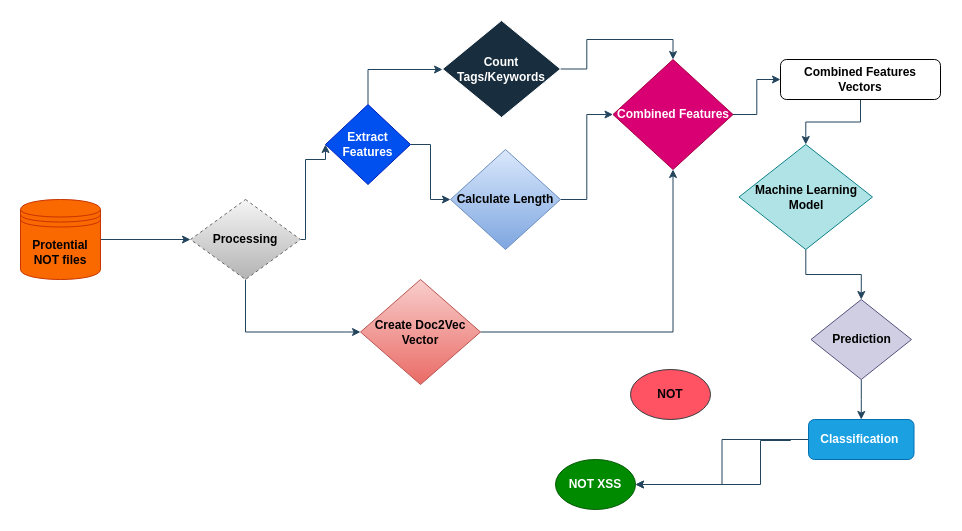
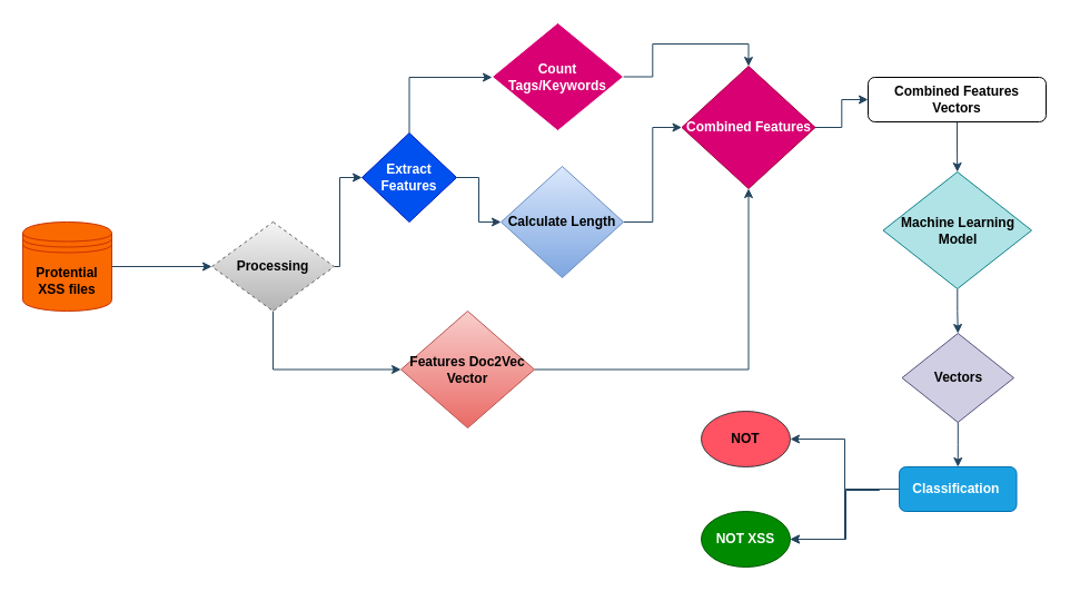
- <mxCell id="9" value="&lt;b&gt;Count Tags/Keywords&lt;/b&gt;" style="rhombus;whiteSpace=wrap;html=1;labelBackgroundColor=none;fillColor=#182E3E;strokeColor=#FFFFFF;fontColor=#FFFFFF;" parent="1" vertex="1"><mxGeometry x="442" y="20" width="118" height="97" as="geometry" /></mxCell>
+ <mxCell id="9" value="&lt;b&gt;Count Tags/Keywords&lt;/b&gt;" style="rhombus;whiteSpace=wrap;html=1;labelBackgroundColor=none;fillColor=#d80073;strokeColor=#FFFFFF;fontColor=#FFFFFF;" parent="1" vertex="1"><mxGeometry x="442" y="20" width="118" height="97" as="geometry" /></mxCell>
- <mxCell id="17" value="&lt;b&gt;Combined Features Vectors&lt;/b&gt;" style="rounded=1;whiteSpace=wrap;html=1;labelBackgroundColor=none;" parent="1" vertex="1"><mxGeometry x="780" y="59" width="160" height="40" as="geometry" /></mxCell>
+ <mxCell id="17" value="&lt;b&gt;Combined Features Vectors&lt;/b&gt;" style="rounded=1;whiteSpace=wrap;html=1;labelBackgroundColor=none;" parent="1" vertex="1"><mxGeometry x="780" y="69" width="160" height="40" as="geometry" /></mxCell>
- <mxCell id="7" value="&lt;b&gt;Extract Features&lt;/b&gt;" style="rhombus;whiteSpace=wrap;html=1;labelBackgroundColor=none;fillColor=#0050ef;strokeColor=#001DBC;fontColor=#ffffff;" parent="1" vertex="1"><mxGeometry x="325" y="104" width="85" height="80" as="geometry" /></mxCell>
+ <mxCell id="7" value="&lt;b&gt;Extract Features&lt;/b&gt;" style="rhombus;whiteSpace=wrap;html=1;labelBackgroundColor=none;fillColor=#0050ef;strokeColor=#001DBC;fontColor=#ffffff;" parent="1" vertex="1"><mxGeometry x="325" y="119" width="85" height="80" as="geometry" /></mxCell>
- <mxCell id="19" value="&lt;b&gt;Machine Learning Model&lt;/b&gt;" style="rhombus;whiteSpace=wrap;html=1;labelBackgroundColor=none;fillColor=#b0e3e6;strokeColor=#0e8088;" parent="1" vertex="1"><mxGeometry x="738.5" y="144" width="133.5" height="105" as="geometry" /></mxCell>
+ <mxCell id="19" value="&lt;b&gt;Machine Learning Model&lt;/b&gt;" style="rhombus;whiteSpace=wrap;html=1;labelBackgroundColor=none;fillColor=#b0e3e6;strokeColor=#0e8088;" parent="1" vertex="1"><mxGeometry x="793.5" y="154" width="133.5" height="105" as="geometry" /></mxCell>
- <mxCell id="29" value="&lt;b&gt;Protential NOT files&lt;/b&gt;" style="shape=datastore;whiteSpace=wrap;html=1;strokeColor=#C73500;fontColor=#000000;fillColor=#fa6800;labelBackgroundColor=none;" parent="1" vertex="1"><mxGeometry x="20" y="199" width="80" height="80" as="geometry" /></mxCell>
+ <mxCell id="29" value="&lt;b&gt;Protential XSS files&lt;/b&gt;" style="shape=datastore;whiteSpace=wrap;html=1;strokeColor=#C73500;fontColor=#000000;fillColor=#fa6800;labelBackgroundColor=none;" parent="1" vertex="1"><mxGeometry x="20" y="199" width="80" height="80" as="geometry" /></mxCell>
- <mxCell id="13" value="&lt;b&gt;Create Doc2Vec Vector&lt;/b&gt;" style="rhombus;whiteSpace=wrap;html=1;labelBackgroundColor=none;fillColor=#f8cecc;strokeColor=#b85450;gradientColor=#ea6b66;" parent="1" vertex="1"><mxGeometry x="360" y="279" width="120" height="105" as="geometry" /></mxCell>
+ <mxCell id="13" value="&lt;b&gt;Features Doc2Vec Vector&lt;/b&gt;" style="rhombus;whiteSpace=wrap;html=1;labelBackgroundColor=none;fillColor=#f8cecc;strokeColor=#b85450;gradientColor=#ea6b66;" parent="1" vertex="1"><mxGeometry x="360" y="279" width="120" height="105" as="geometry" /></mxCell>
- <mxCell id="21" value="&lt;b&gt;Prediction&lt;/b&gt;" style="rhombus;whiteSpace=wrap;html=1;labelBackgroundColor=none;fillColor=#d0cee2;strokeColor=#56517e;" parent="1" vertex="1"><mxGeometry x="810.5" y="299" width="100.5" height="80" as="geometry" /></mxCell>
+ <mxCell id="21" value="&lt;b&gt;Vectors&lt;/b&gt;" style="rhombus;whiteSpace=wrap;html=1;labelBackgroundColor=none;fillColor=#d0cee2;strokeColor=#56517e;" parent="1" vertex="1"><mxGeometry x="810.5" y="299" width="100.5" height="80" as="geometry" /></mxCell>
+ <mxCell id="22" style="edgeStyle=orthogonalEdgeStyle;rounded=0;orthogonalLoop=1;jettySize=auto;html=1;entryX=0.5;entryY=0;entryDx=0;entryDy=0;labelBackgroundColor=none;strokeColor=#23445D;fontColor=default;" parent="1" source="24" target="25" edge="1"><mxGeometry relative="1" as="geometry" /></mxCell>
- <mxCell id="26" value="&lt;b&gt;NOT XSS&lt;/b&gt;" style="ellipse;whiteSpace=wrap;html=1;labelBackgroundColor=none;fillColor=#008a00;strokeColor=#005700;fontColor=#ffffff;" parent="1" vertex="1"><mxGeometry x="555" y="459" width="80" height="50" as="geometry" /></mxCell>
+ <mxCell id="26" value="&lt;b&gt;NOT XSS&lt;/b&gt;" style="ellipse;whiteSpace=wrap;html=1;labelBackgroundColor=none;fillColor=#008a00;strokeColor=#005700;fontColor=#ffffff;" parent="1" vertex="1"><mxGeometry x="630" y="459" width="80" height="50" as="geometry" /></mxCell>
